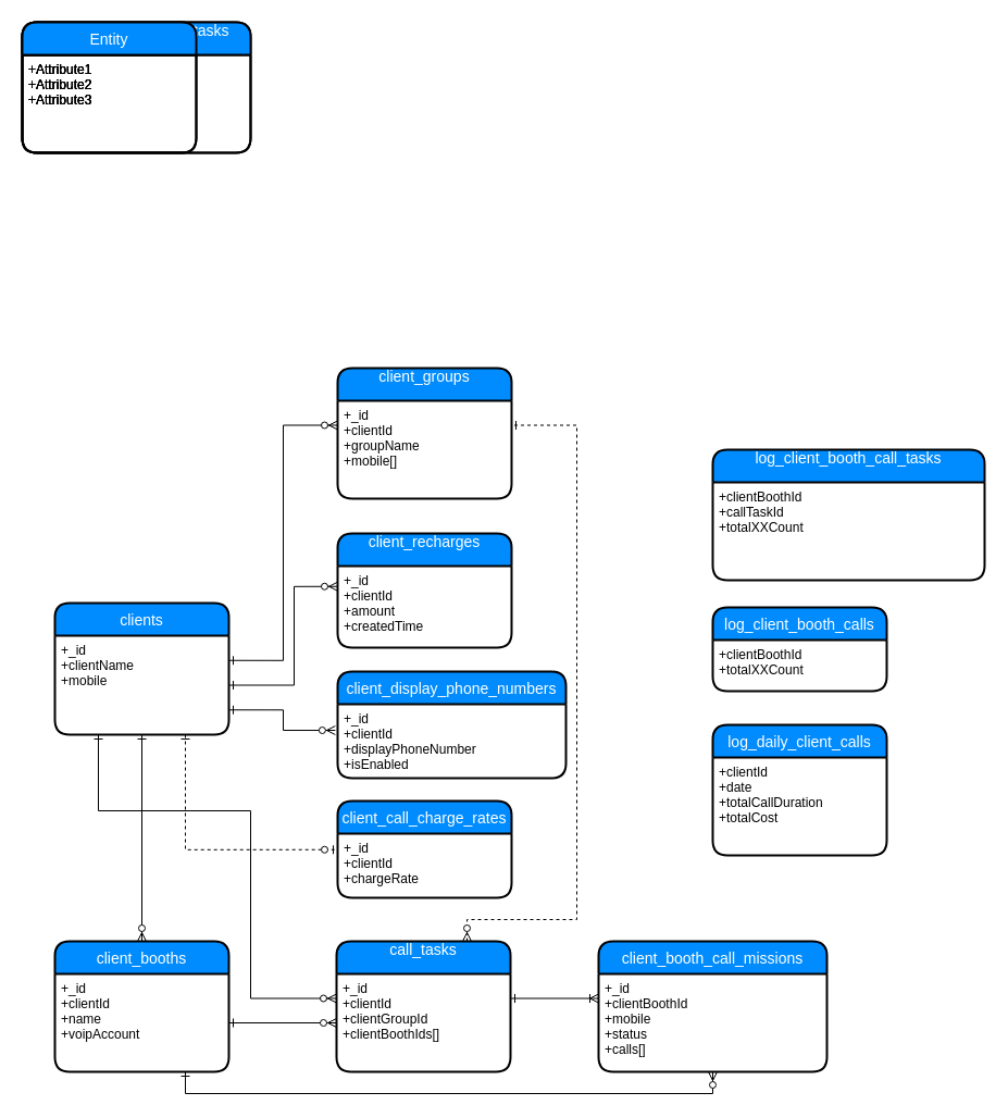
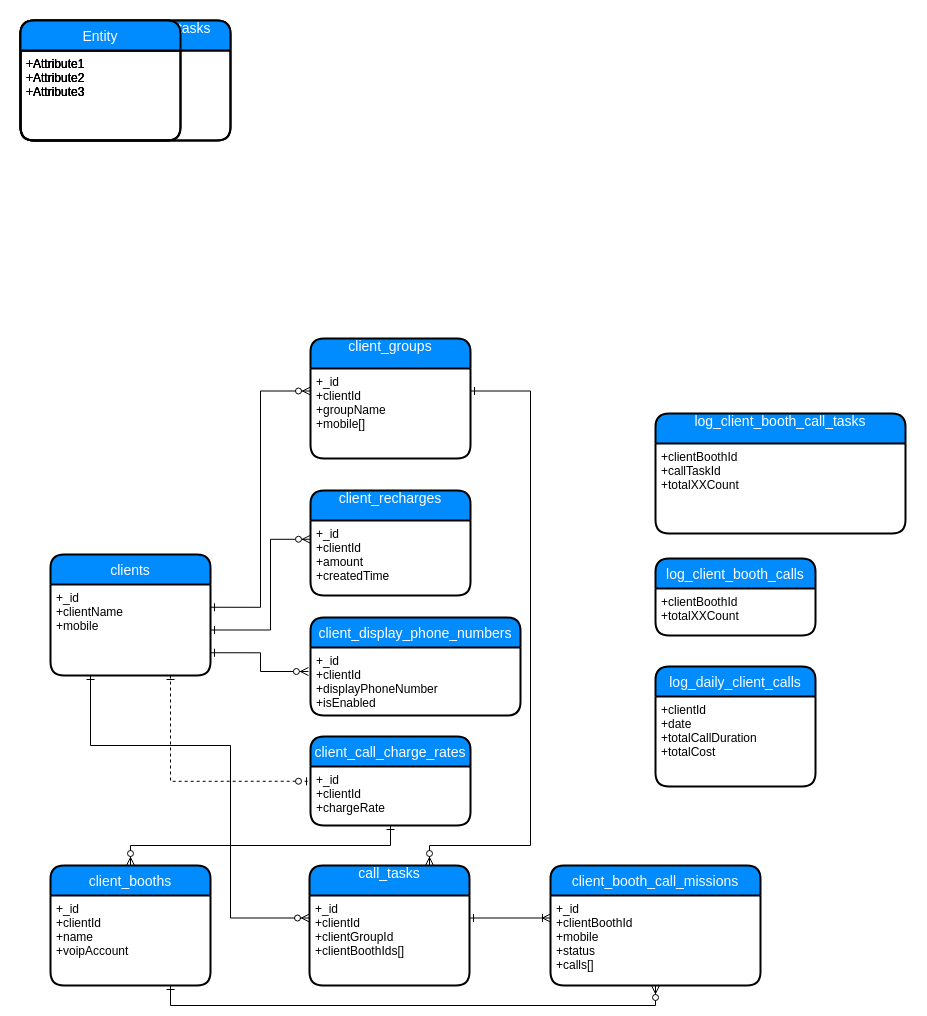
- <mxCell id="21" style="edgeStyle=orthogonalEdgeStyle;rounded=0;orthogonalLoop=1;jettySize=auto;html=1;exitX=0.75;exitY=0;exitDx=0;exitDy=0;entryX=1;entryY=0.25;entryDx=0;entryDy=0;startArrow=ERzeroToMany;startFill=1;endArrow=ERone;endFill=0;dashed=1;" edge="1" parent="1" source="22" target="3"><mxGeometry relative="1" as="geometry"><Array as="points"><mxPoint x="429" y="845" /><mxPoint x="530" y="845" /><mxPoint x="530" y="391" /></Array></mxGeometry></mxCell>
+ <mxCell id="21" style="edgeStyle=orthogonalEdgeStyle;rounded=0;orthogonalLoop=1;jettySize=auto;html=1;exitX=0.75;exitY=0;exitDx=0;exitDy=0;entryX=1;entryY=0.25;entryDx=0;entryDy=0;startArrow=ERzeroToMany;startFill=1;endArrow=ERone;endFill=0;" edge="1" parent="1" source="22" target="3"><mxGeometry relative="1" as="geometry"><Array as="points"><mxPoint x="429" y="845" /><mxPoint x="530" y="845" /><mxPoint x="530" y="391" /></Array></mxGeometry></mxCell>
- <mxCell id="18" style="edgeStyle=orthogonalEdgeStyle;rounded=0;orthogonalLoop=1;jettySize=auto;html=1;exitX=0.5;exitY=0;exitDx=0;exitDy=0;startArrow=ERzeroToMany;startFill=1;endArrow=ERone;endFill=0;" edge="1" parent="1" source="19" target="5"><mxGeometry relative="1" as="geometry" /></mxCell>
+ <mxCell id="18" style="edgeStyle=orthogonalEdgeStyle;rounded=0;orthogonalLoop=1;jettySize=auto;html=1;exitX=0.5;exitY=0;exitDx=0;exitDy=0;startArrow=ERzeroToMany;startFill=1;endArrow=ERone;endFill=0;" edge="1" parent="1" source="19" target="15"><mxGeometry relative="1" as="geometry" /></mxCell>
- <mxCell id="24" style="edgeStyle=orthogonalEdgeStyle;rounded=0;orthogonalLoop=1;jettySize=auto;html=1;exitX=0;exitY=0.5;exitDx=0;exitDy=0;entryX=1;entryY=0.5;entryDx=0;entryDy=0;startArrow=ERzeroToMany;startFill=1;endArrow=ERone;endFill=0;" edge="1" parent="1" source="23" target="20"><mxGeometry relative="1" as="geometry" /></mxCell>
